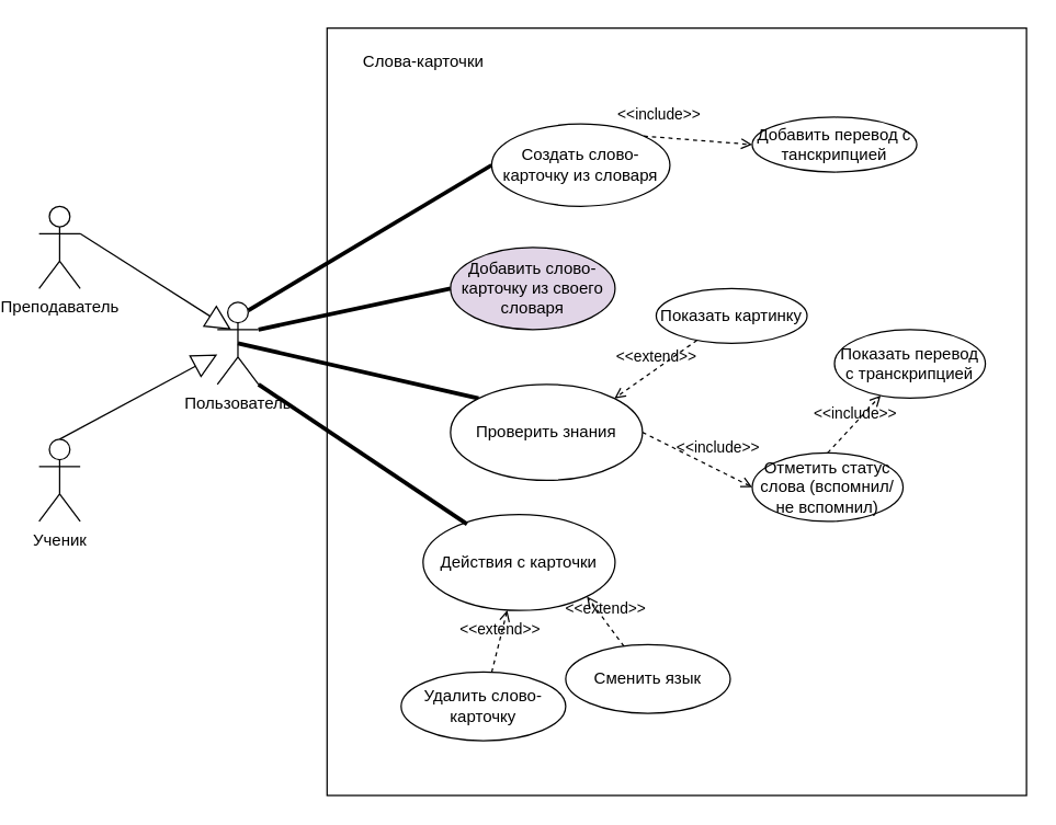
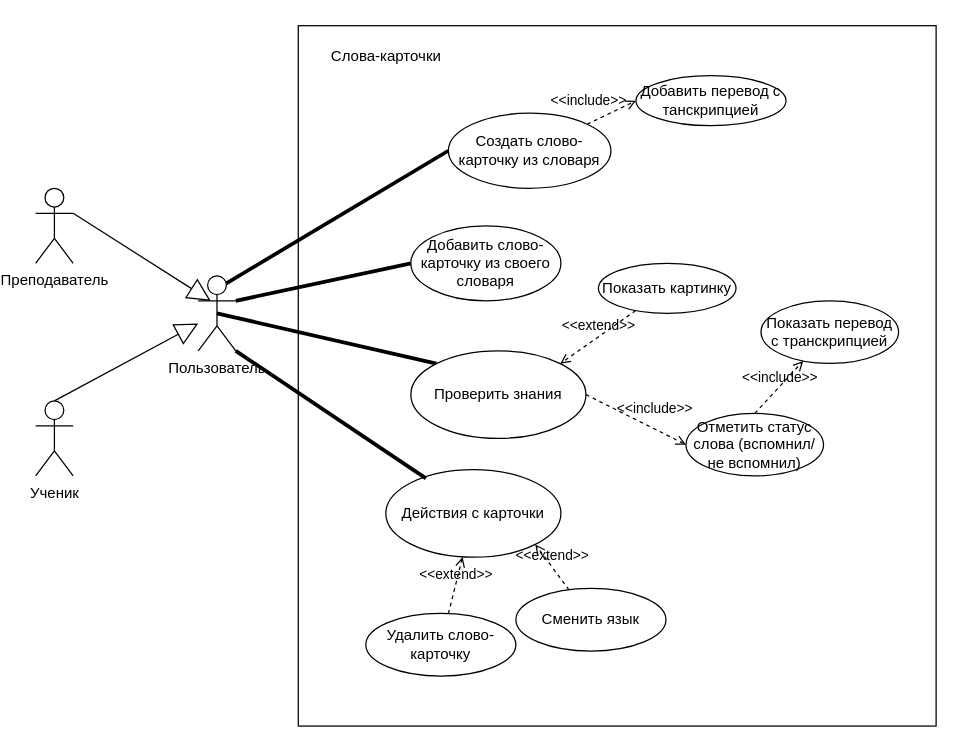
- <mxCell id="11" value="Добавить перевод с танскрипцией" style="ellipse;whiteSpace=wrap;html=1;" parent="1" vertex="1"><mxGeometry x="540" y="85" width="120" height="40" as="geometry" /></mxCell>
+ <mxCell id="11" value="Добавить перевод с танскрипцией" style="ellipse;whiteSpace=wrap;html=1;" parent="1" vertex="1"><mxGeometry x="500" y="60" width="120" height="40" as="geometry" /></mxCell>
- <mxCell id="8" value="Добавить слово- карточку из своего словаря" style="ellipse;whiteSpace=wrap;html=1;fillColor=#e1d5e7;" parent="1" vertex="1"><mxGeometry x="320" y="180" width="120" height="60" as="geometry" /></mxCell>
+ <mxCell id="8" value="Добавить слово- карточку из своего словаря" style="ellipse;whiteSpace=wrap;html=1;" parent="1" vertex="1"><mxGeometry x="320" y="180" width="120" height="60" as="geometry" /></mxCell>
